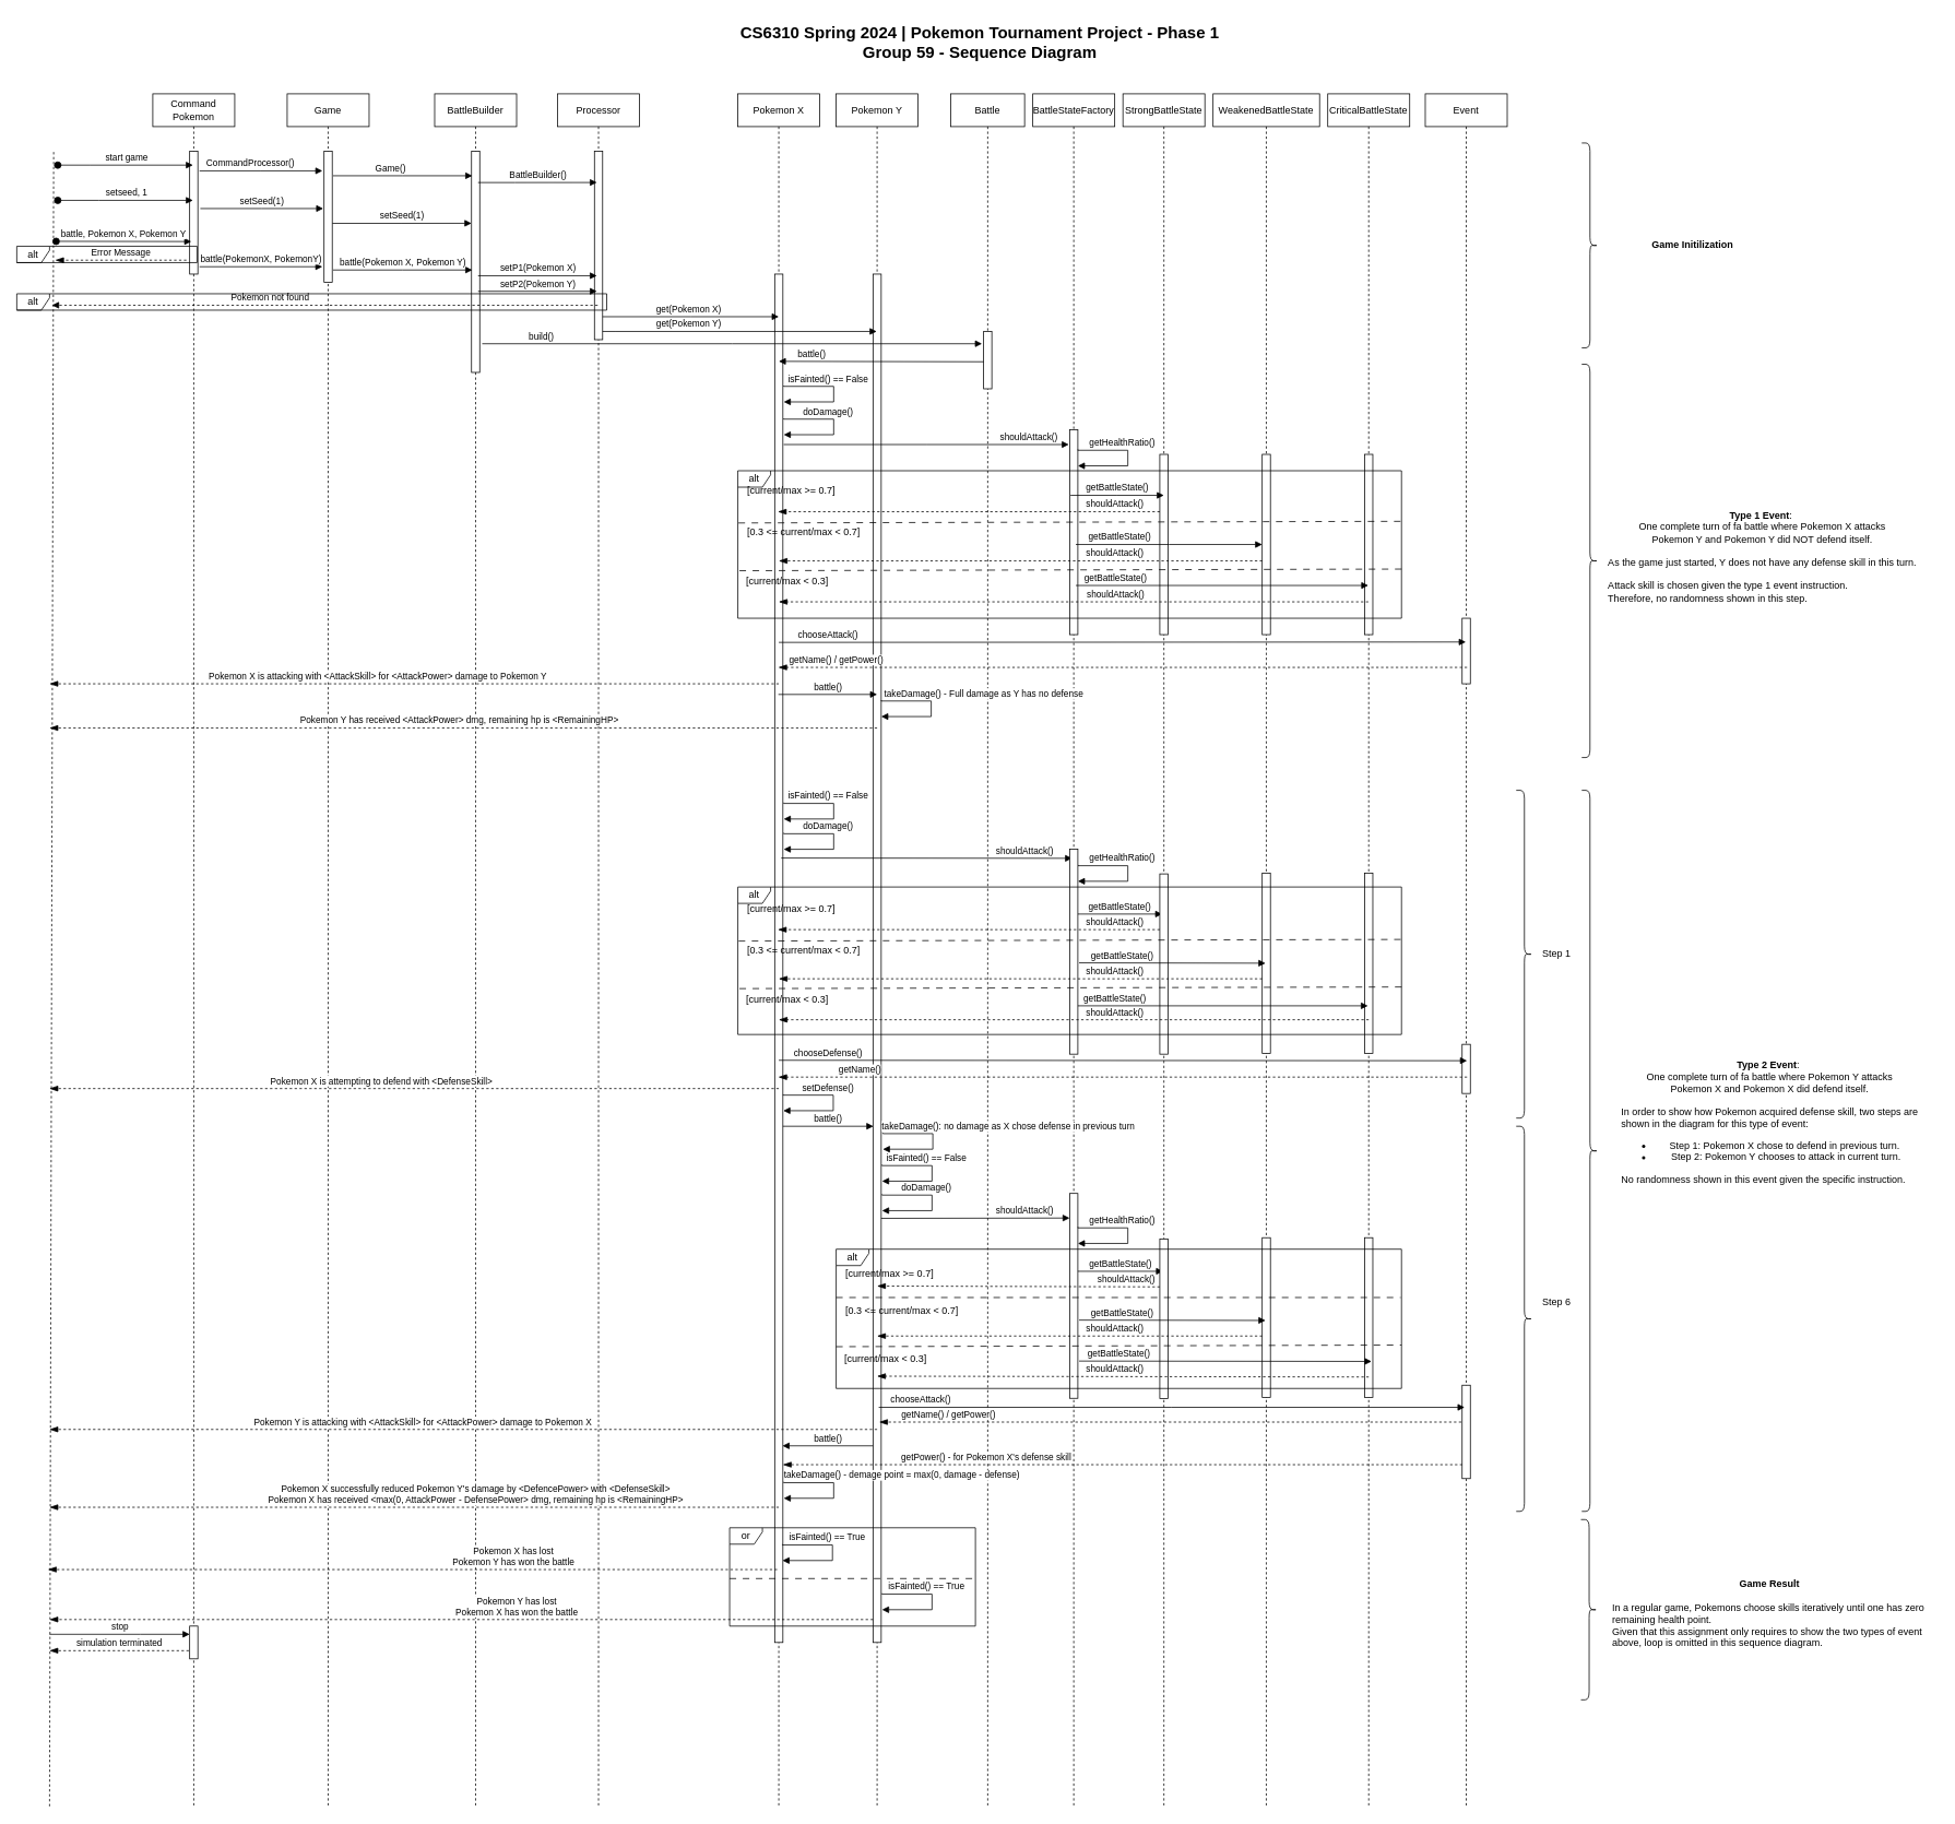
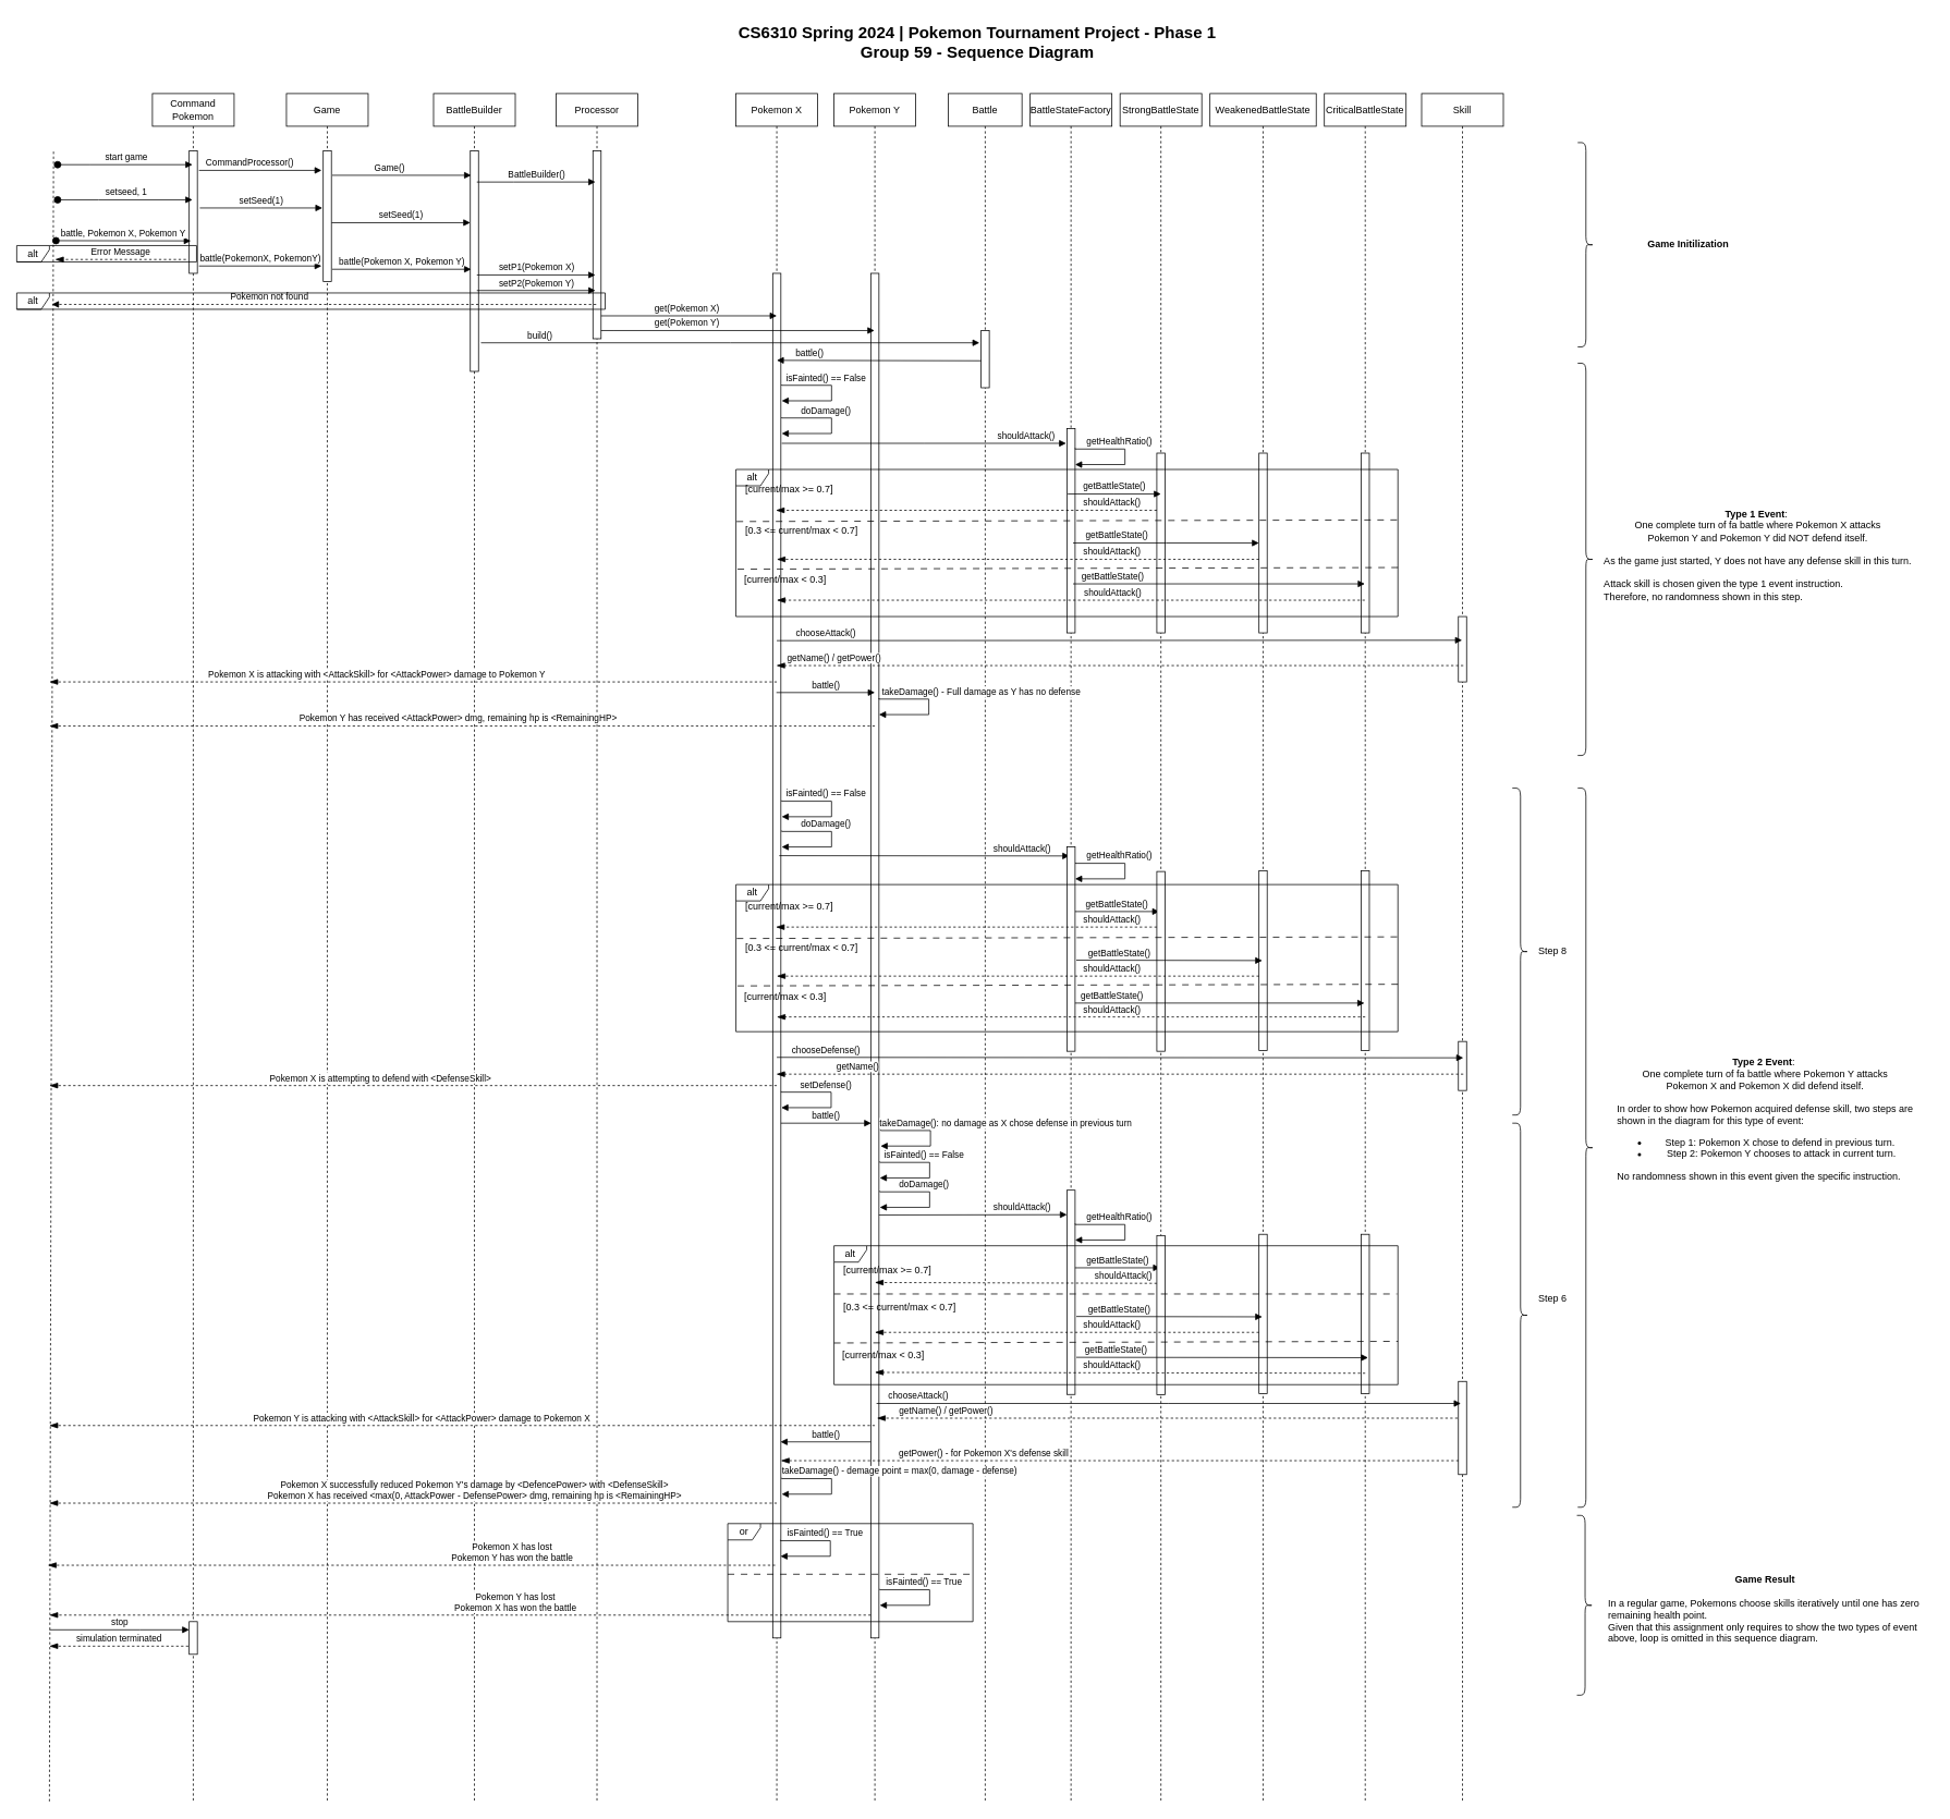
- <mxCell id="8" value="Event" style="shape=umlLifeline;perimeter=lifelinePerimeter;whiteSpace=wrap;html=1;container=0;dropTarget=0;collapsible=0;recursiveResize=0;outlineConnect=0;portConstraint=eastwest;newEdgeStyle={&quot;edgeStyle&quot;:&quot;elbowEdgeStyle&quot;,&quot;elbow&quot;:&quot;vertical&quot;,&quot;curved&quot;:0,&quot;rounded&quot;:0};" parent="1" vertex="1"><mxGeometry x="1739" y="114" width="100" height="2090" as="geometry" /></mxCell>
+ <mxCell id="8" value="Skill" style="shape=umlLifeline;perimeter=lifelinePerimeter;whiteSpace=wrap;html=1;container=0;dropTarget=0;collapsible=0;recursiveResize=0;outlineConnect=0;portConstraint=eastwest;newEdgeStyle={&quot;edgeStyle&quot;:&quot;elbowEdgeStyle&quot;,&quot;elbow&quot;:&quot;vertical&quot;,&quot;curved&quot;:0,&quot;rounded&quot;:0};" parent="1" vertex="1"><mxGeometry x="1739" y="114" width="100" height="2090" as="geometry" /></mxCell>
- <mxCell id="101" value="Step 1" style="text;html=1;align=center;verticalAlign=middle;resizable=0;points=[];autosize=1;strokeColor=none;fillColor=none;" parent="1" vertex="1"><mxGeometry x="1869" y="1149" width="60" height="30" as="geometry" /></mxCell>
+ <mxCell id="101" value="Step 8" style="text;html=1;align=center;verticalAlign=middle;resizable=0;points=[];autosize=1;strokeColor=none;fillColor=none;" parent="1" vertex="1"><mxGeometry x="1869" y="1149" width="60" height="30" as="geometry" /></mxCell>
